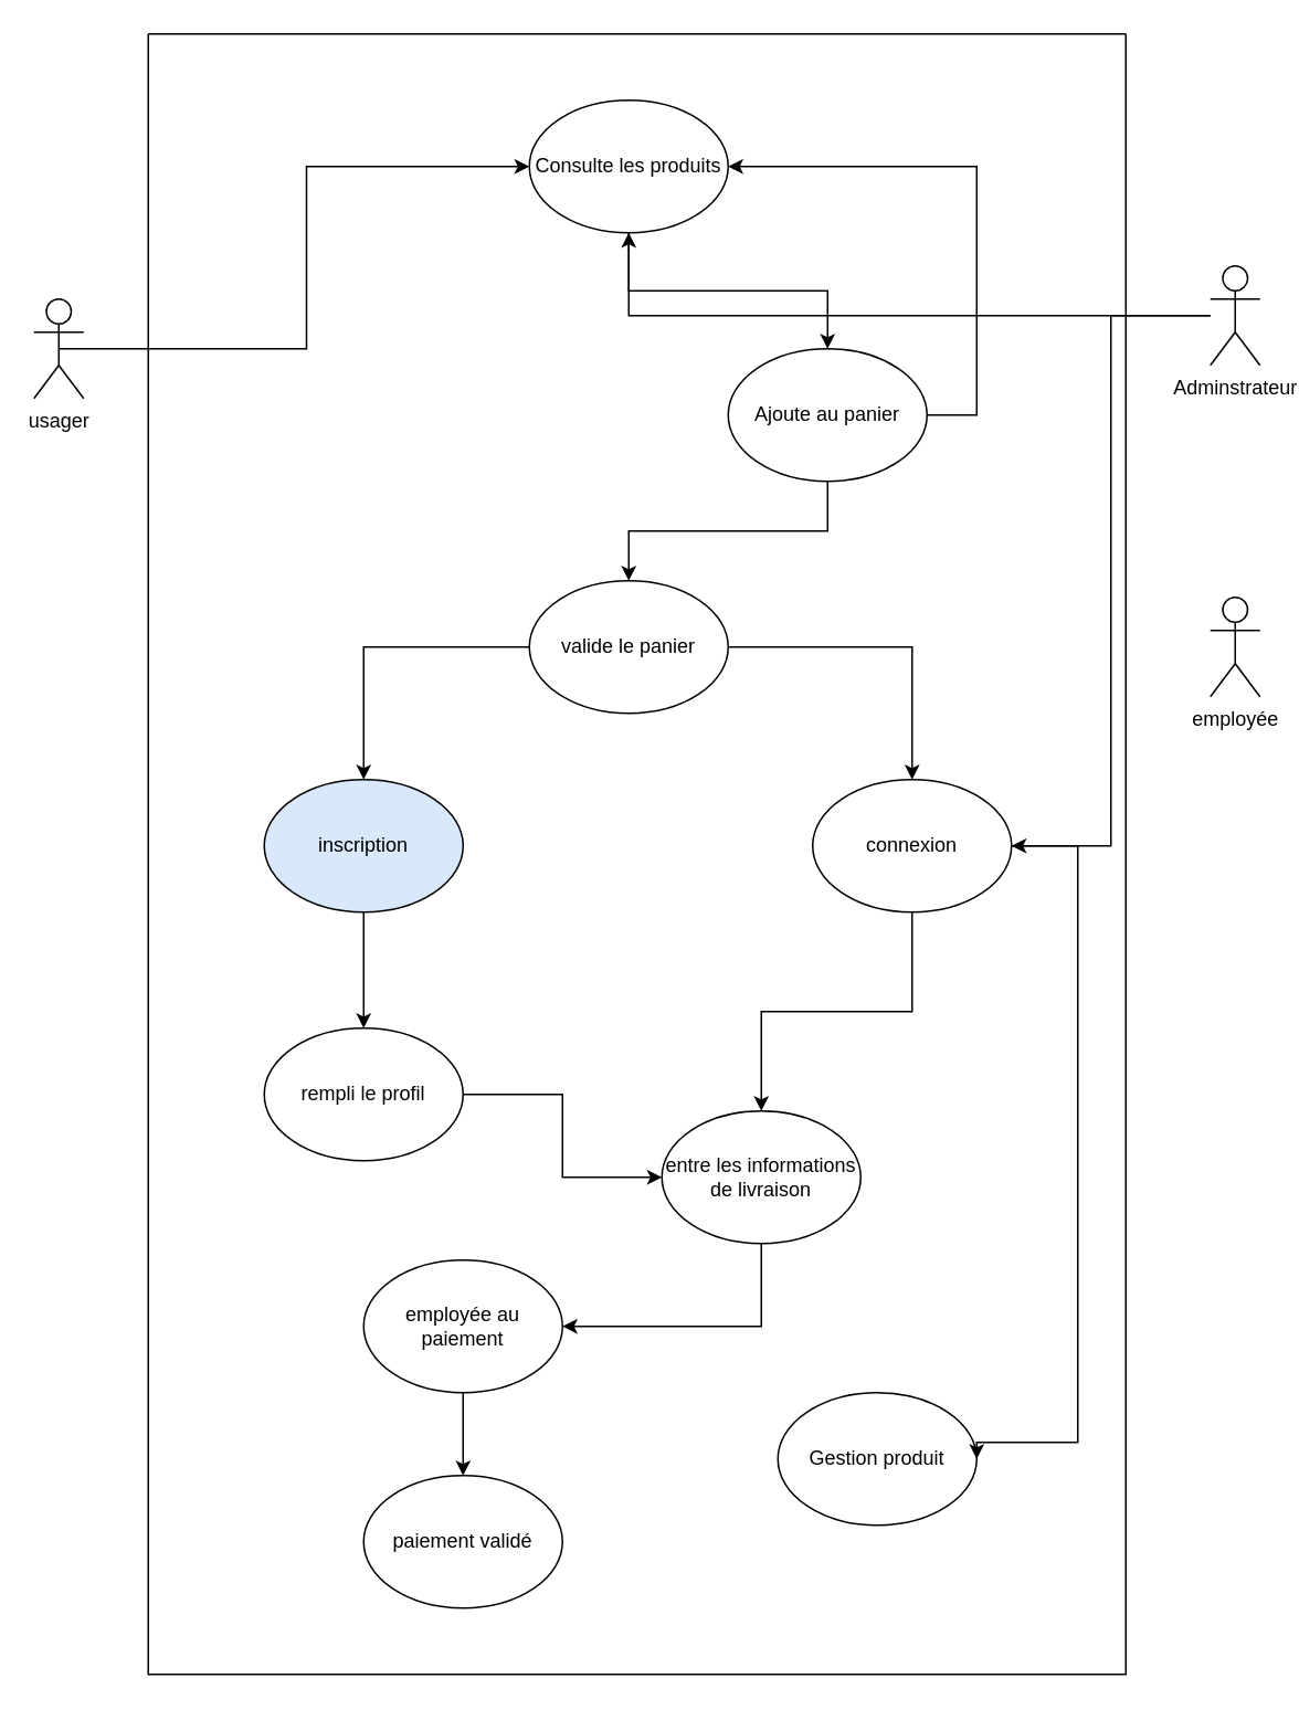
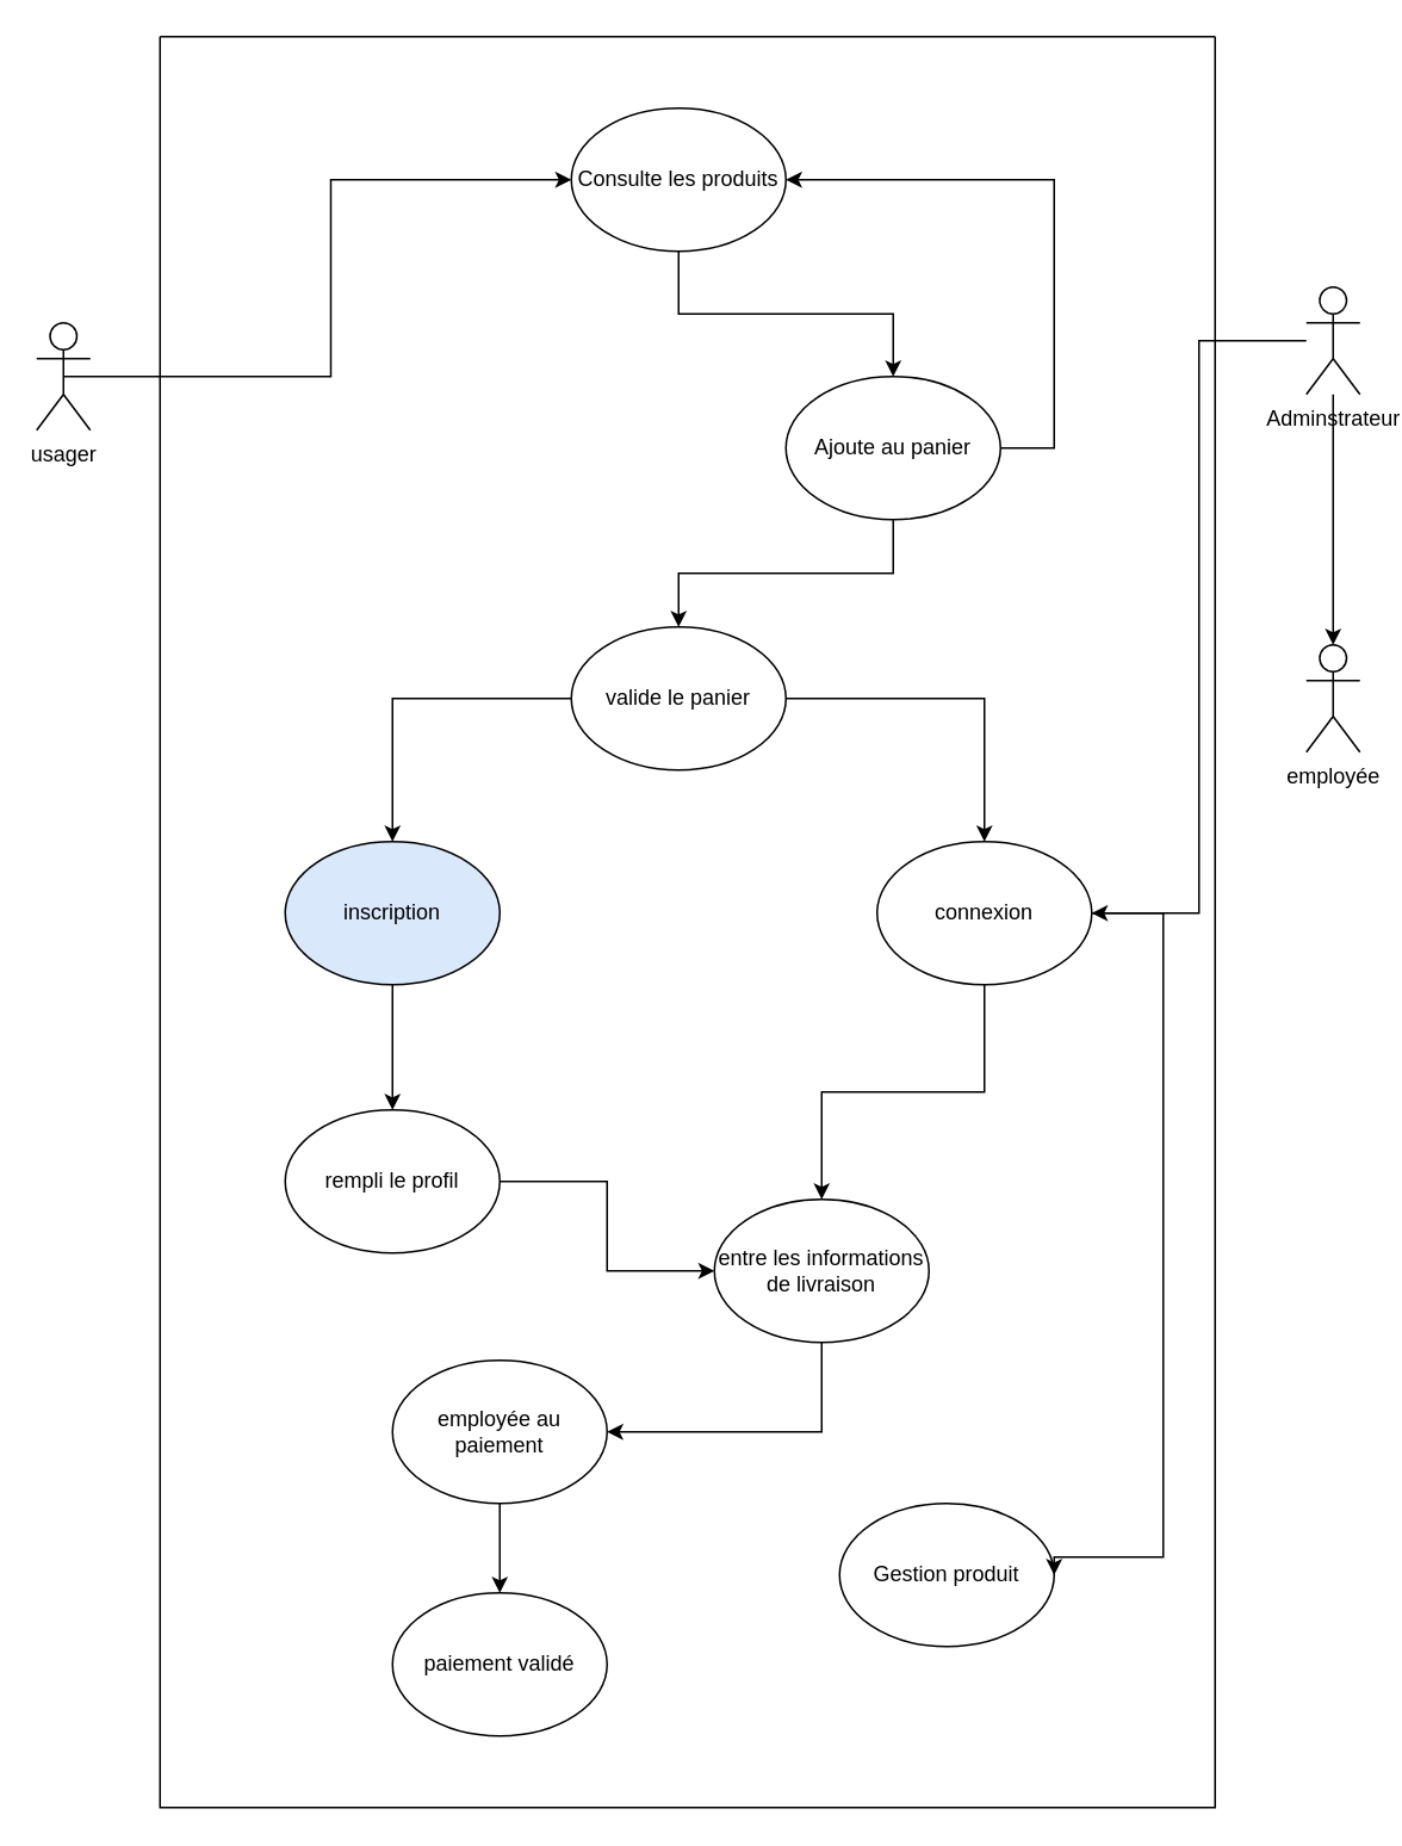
- <mxCell id="23" style="edgeStyle=orthogonalEdgeStyle;rounded=0;orthogonalLoop=1;jettySize=auto;html=1;" edge="1" parent="1" source="25" target="6"><mxGeometry relative="1" as="geometry" /></mxCell>
+ <mxCell id="23" style="edgeStyle=orthogonalEdgeStyle;rounded=0;orthogonalLoop=1;jettySize=auto;html=1;entryX=0.5;entryY=0;entryDx=0;entryDy=0;entryPerimeter=0;" edge="1" parent="1" source="25" target="22"><mxGeometry relative="1" as="geometry" /></mxCell>
